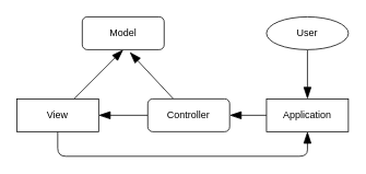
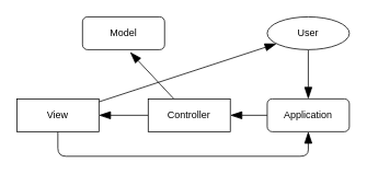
- <mxCell id="3" style="edgeStyle=none;html=1;entryX=0.5;entryY=1;entryDx=0;entryDy=0;endArrow=blockThin;endFill=1;endSize=12;" edge="1" parent="1" source="5" target="2"><mxGeometry relative="1" as="geometry" /></mxCell>
+ <mxCell id="3" style="edgeStyle=none;html=1;endArrow=blockThin;endFill=1;endSize=12;" edge="1" parent="1" source="5" target="10"><mxGeometry relative="1" as="geometry" /></mxCell>
- <mxCell id="8" value="Controller" style="rounded=1;whiteSpace=wrap;html=1;" vertex="1" parent="1"><mxGeometry x="180" y="120" width="100" height="40" as="geometry" /></mxCell>
+ <mxCell id="8" value="Controller" style="whiteSpace=wrap;html=1;rounded=0;" vertex="1" parent="1"><mxGeometry x="180" y="120" width="100" height="40" as="geometry" /></mxCell>
- <mxCell id="12" value="Application" style="whiteSpace=wrap;html=1;rounded=0;" vertex="1" parent="1"><mxGeometry x="325" y="120" width="100" height="40" as="geometry" /></mxCell>
+ <mxCell id="12" value="Application" style="rounded=1;whiteSpace=wrap;html=1;" vertex="1" parent="1"><mxGeometry x="325" y="120" width="100" height="40" as="geometry" /></mxCell>
